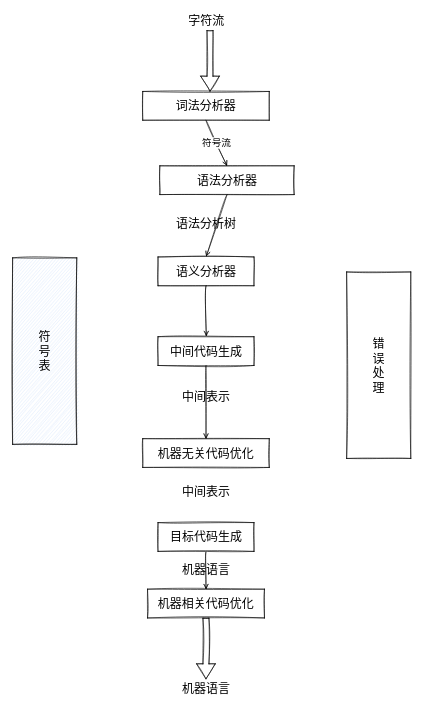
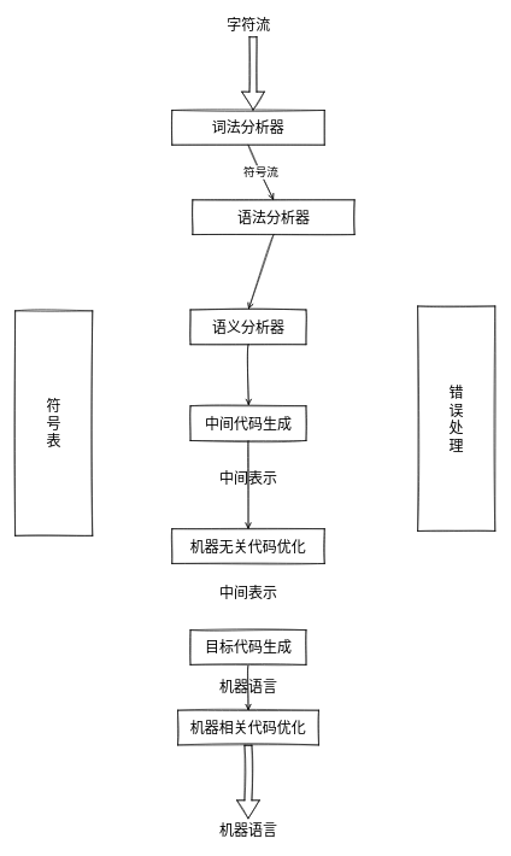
- <mxCell id="19" value="语法分析树" style="text;strokeColor=none;fillColor=none;html=1;align=center;verticalAlign=middle;whiteSpace=wrap;rounded=0;sketch=1;hachureGap=4;fontFamily=Architects Daughter;fontSource=https%3A%2F%2Ffonts.googleapis.com%2Fcss%3Ffamily%3DArchitects%2BDaughter;fontSize=20;" vertex="1" parent="1"><mxGeometry x="284.5" y="358" width="116" height="30" as="geometry" /></mxCell>
- <mxCell id="2" value="符&lt;br&gt;号&lt;br&gt;表" style="rounded=0;whiteSpace=wrap;html=1;hachureGap=4;fontFamily=Architects Daughter;fontSource=https%3A%2F%2Ffonts.googleapis.com%2Fcss%3Ffamily%3DArchitects%2BDaughter;fontSize=20;sketch=1;fillColor=#dae8fc;" vertex="1" parent="1"><mxGeometry x="20" y="429.5" width="107" height="311" as="geometry" /></mxCell>
+ <mxCell id="2" value="符&lt;br&gt;号&lt;br&gt;表" style="rounded=0;whiteSpace=wrap;html=1;hachureGap=4;fontFamily=Architects Daughter;fontSource=https%3A%2F%2Ffonts.googleapis.com%2Fcss%3Ffamily%3DArchitects%2BDaughter;fontSize=20;sketch=1;" vertex="1" parent="1"><mxGeometry x="20" y="429.5" width="107" height="311" as="geometry" /></mxCell>
- <mxCell id="3" value="错&lt;br&gt;误&lt;br&gt;处&lt;br&gt;理" style="rounded=0;whiteSpace=wrap;html=1;hachureGap=4;fontFamily=Architects Daughter;fontSource=https%3A%2F%2Ffonts.googleapis.com%2Fcss%3Ffamily%3DArchitects%2BDaughter;fontSize=20;sketch=1;" vertex="1" parent="1"><mxGeometry x="577" y="453" width="107" height="311" as="geometry" /></mxCell>
+ <mxCell id="3" value="错&lt;br&gt;误&lt;br&gt;处&lt;br&gt;理" style="rounded=0;whiteSpace=wrap;html=1;hachureGap=4;fontFamily=Architects Daughter;fontSource=https%3A%2F%2Ffonts.googleapis.com%2Fcss%3Ffamily%3DArchitects%2BDaughter;fontSize=20;sketch=1;" vertex="1" parent="1"><mxGeometry x="577" y="423" width="107" height="311" as="geometry" /></mxCell>
